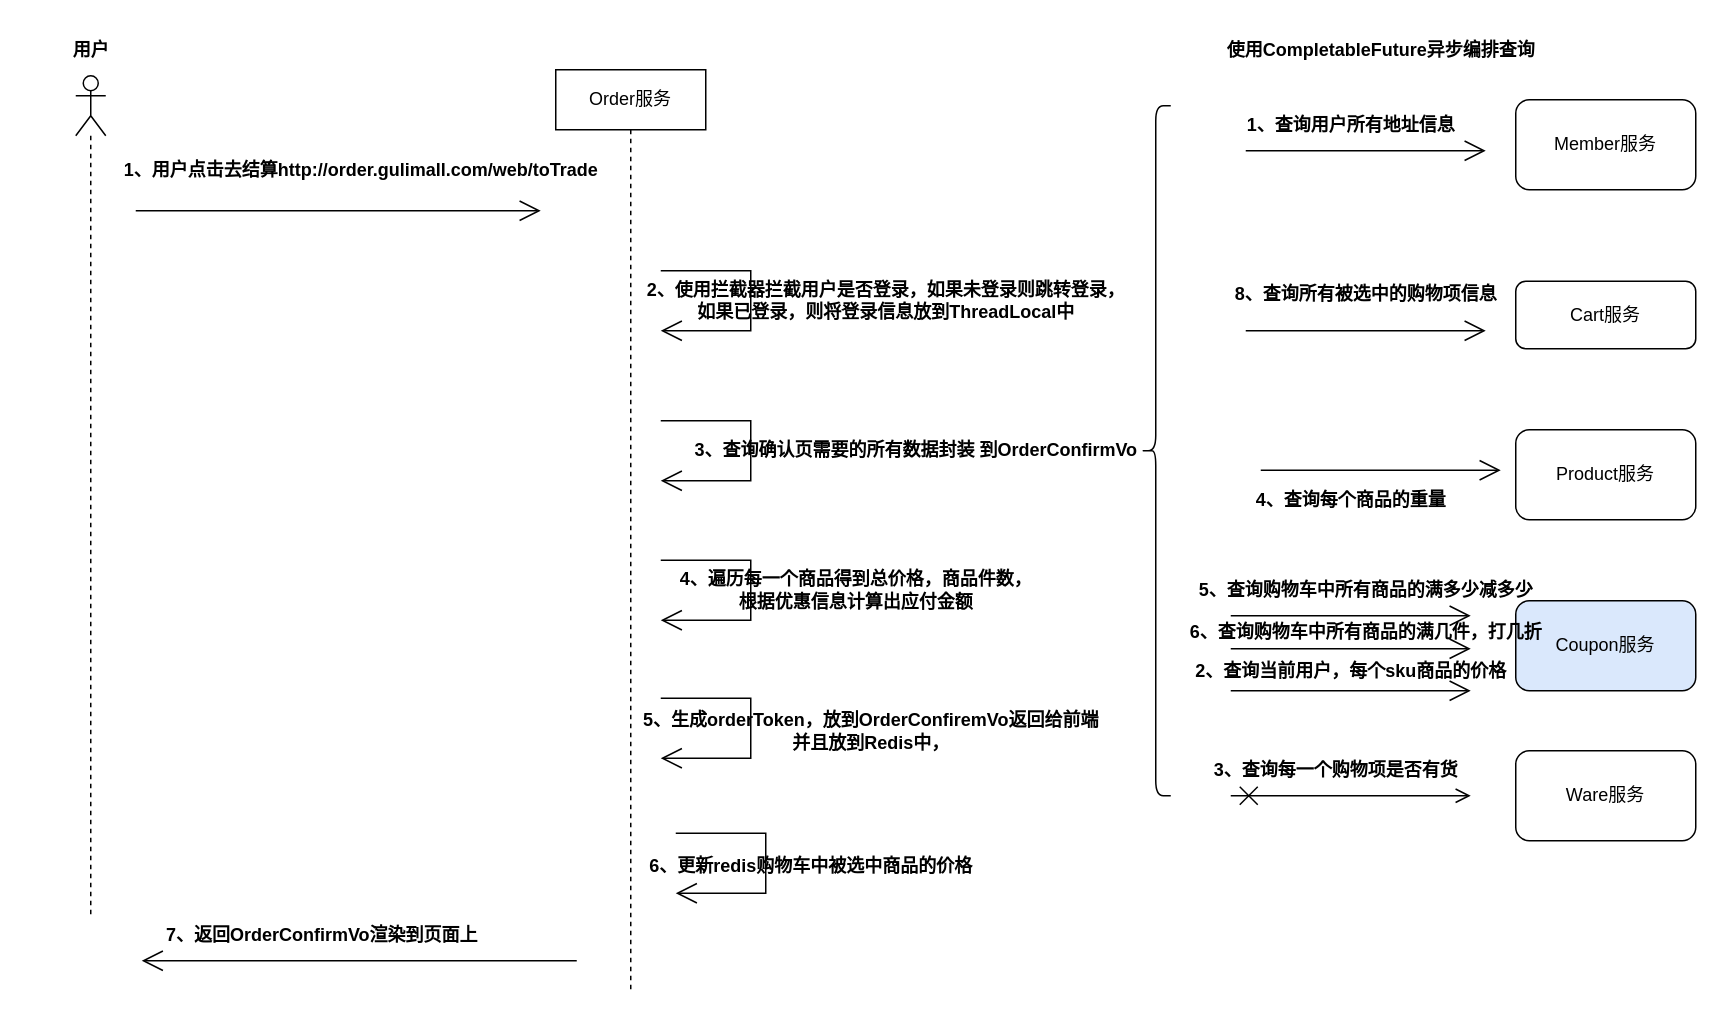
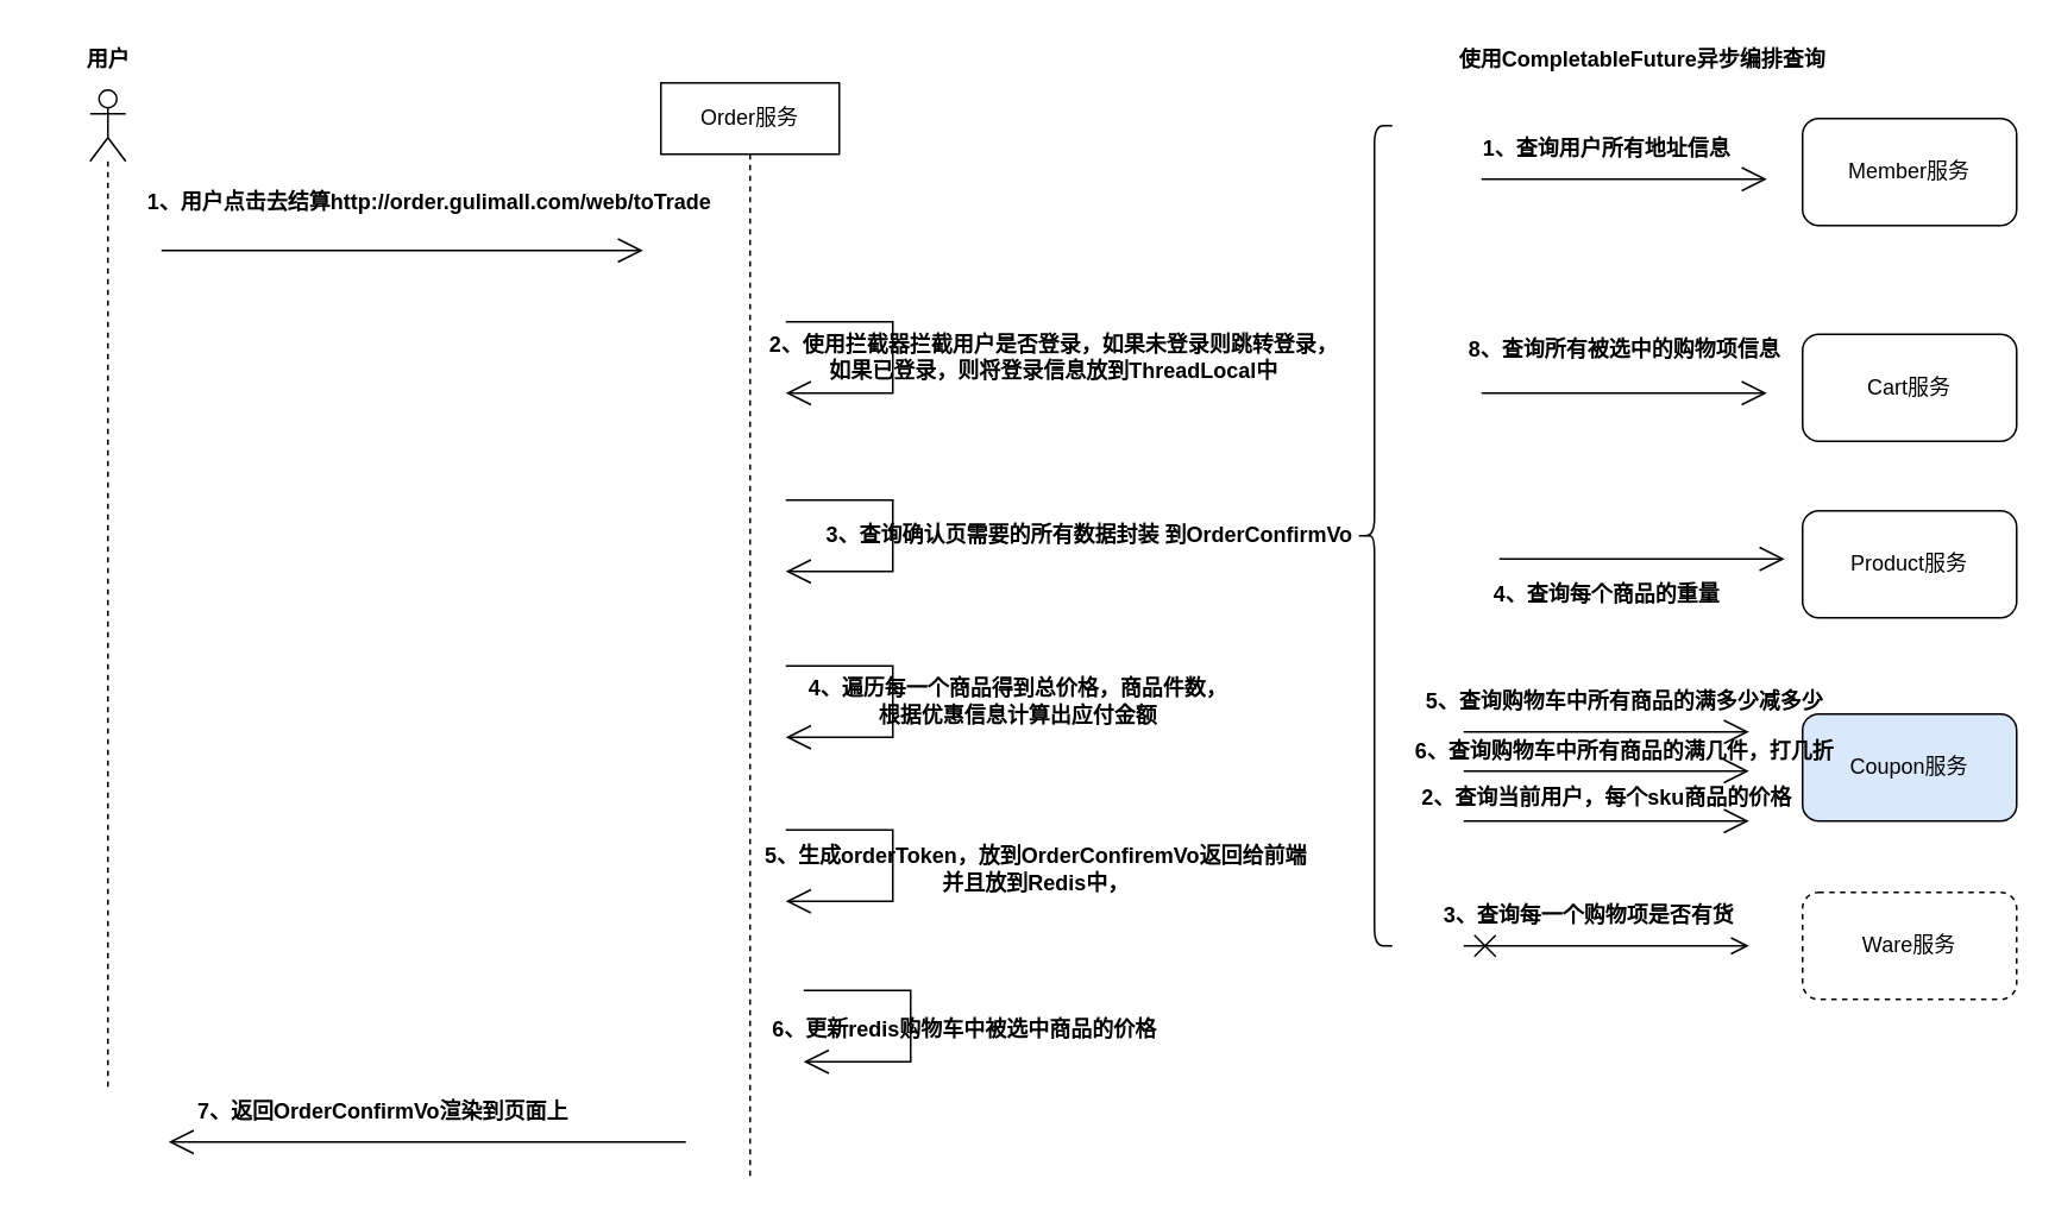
- <mxCell id="16" value="Cart服务" style="rounded=1;whiteSpace=wrap;html=1;" parent="1" vertex="1"><mxGeometry x="1010" y="187" width="120" height="45" as="geometry" /></mxCell>
+ <mxCell id="16" value="Cart服务" style="rounded=1;whiteSpace=wrap;html=1;" parent="1" vertex="1"><mxGeometry x="1010" y="187" width="120" height="60" as="geometry" /></mxCell>
- <mxCell id="19" value="Ware服务" style="rounded=1;whiteSpace=wrap;html=1;" parent="1" vertex="1"><mxGeometry x="1010" y="500" width="120" height="60" as="geometry" /></mxCell>
+ <mxCell id="19" value="Ware服务" style="rounded=1;whiteSpace=wrap;html=1;dashed=1;" parent="1" vertex="1"><mxGeometry x="1010" y="500" width="120" height="60" as="geometry" /></mxCell>
